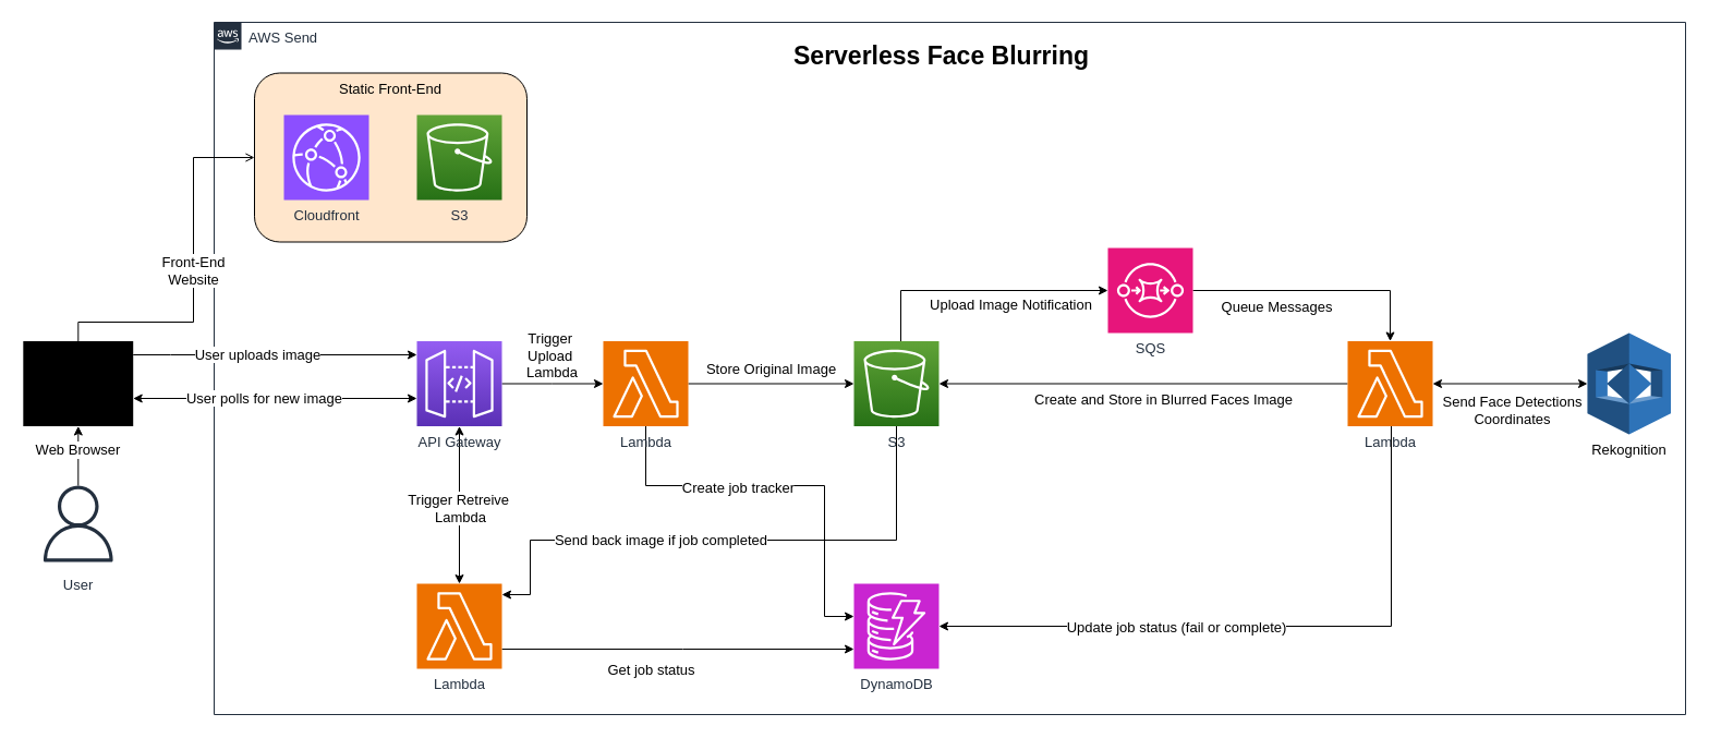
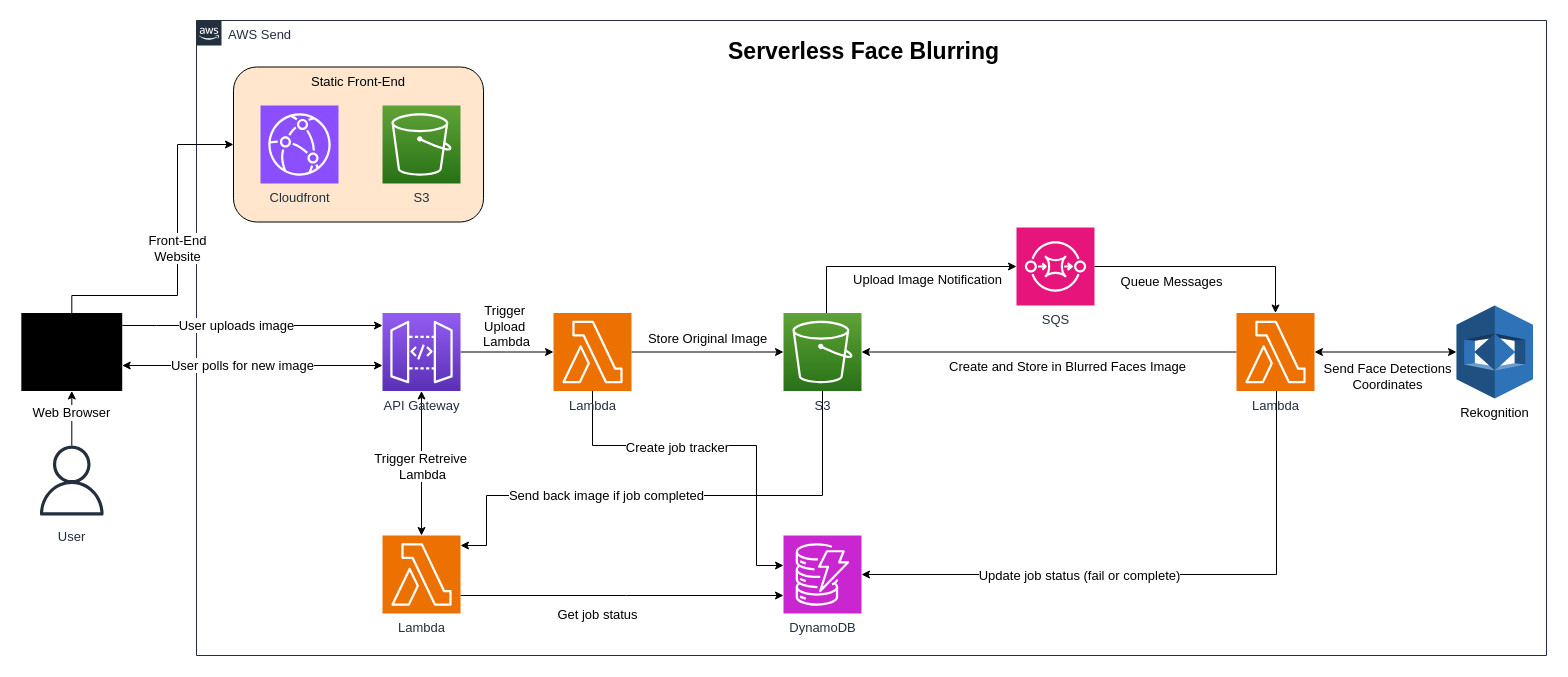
- <mxCell id="41" style="edgeStyle=orthogonalEdgeStyle;rounded=0;orthogonalLoop=1;jettySize=auto;html=1;entryX=0;entryY=0.5;entryDx=0;entryDy=0;fontSize=13;endArrow=open;" edge="1" parent="1" source="43" target="3"><mxGeometry relative="1" as="geometry"><Array as="points"><mxPoint x="71" y="295" /><mxPoint x="177" y="295" /><mxPoint x="177" y="144" /></Array></mxGeometry></mxCell>
+ <mxCell id="41" style="edgeStyle=orthogonalEdgeStyle;rounded=0;orthogonalLoop=1;jettySize=auto;html=1;entryX=0;entryY=0.5;entryDx=0;entryDy=0;fontSize=13;" edge="1" parent="1" source="43" target="3"><mxGeometry relative="1" as="geometry"><Array as="points"><mxPoint x="71" y="295" /><mxPoint x="177" y="295" /><mxPoint x="177" y="144" /></Array></mxGeometry></mxCell>
